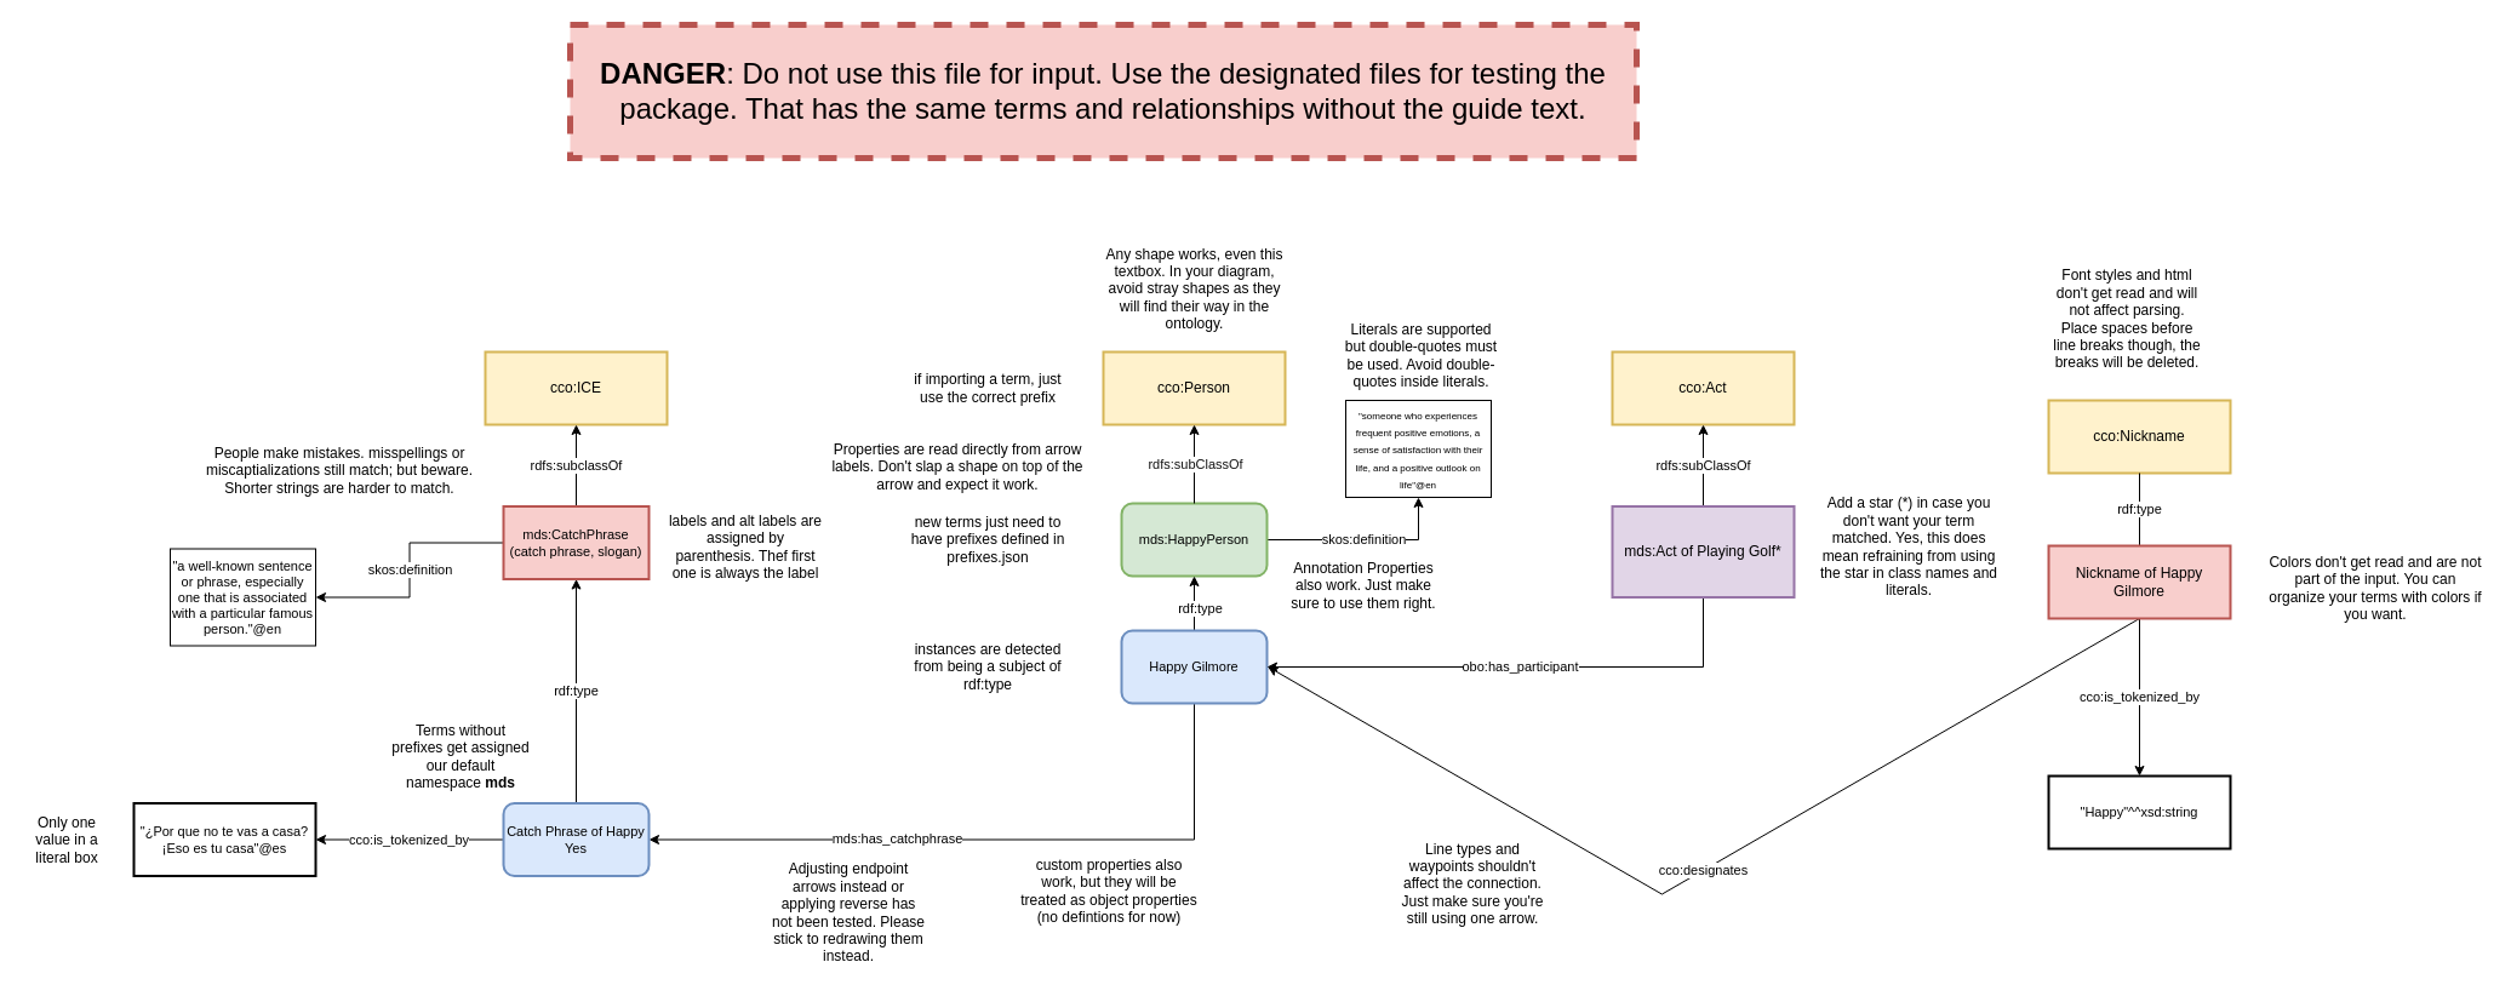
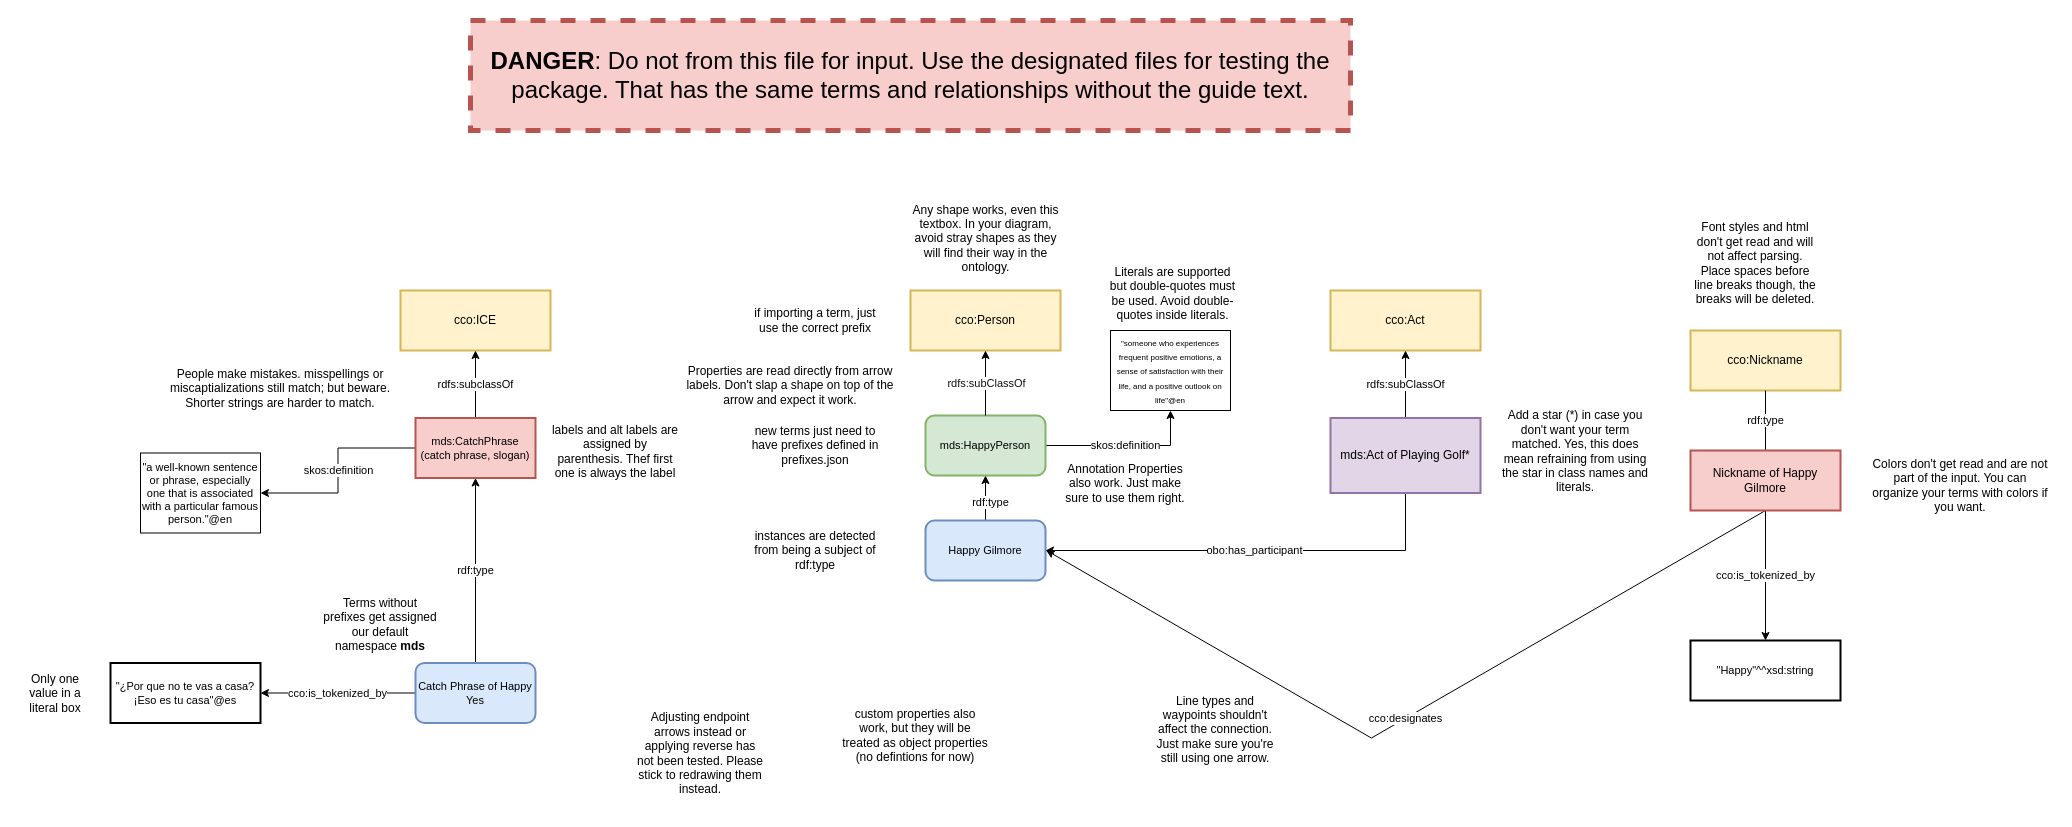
- <mxCell id="21" value="&lt;b&gt;DANGER&lt;/b&gt;: Do not use this file for input. Use the designated files for testing the package. That has the same terms and relationships without the guide text." style="rounded=0;whiteSpace=wrap;html=1;fillColor=#f8cecc;strokeColor=#b85450;fontSize=24;dashed=1;strokeWidth=5;" parent="1" vertex="1"><mxGeometry x="470" y="20" width="880" height="110" as="geometry" /></mxCell>
+ <mxCell id="21" value="&lt;b&gt;DANGER&lt;/b&gt;: Do not from this file for input. Use the designated files for testing the package. That has the same terms and relationships without the guide text." style="rounded=0;whiteSpace=wrap;html=1;fillColor=#f8cecc;strokeColor=#b85450;fontSize=24;dashed=1;strokeWidth=5;" parent="1" vertex="1"><mxGeometry x="470" y="20" width="880" height="110" as="geometry" /></mxCell>
- <mxCell id="11" style="edgeStyle=orthogonalEdgeStyle;rounded=0;orthogonalLoop=1;jettySize=auto;html=1;exitX=0.5;exitY=1;exitDx=0;exitDy=0;entryX=1;entryY=0.5;entryDx=0;entryDy=0;" parent="1" source="13" target="38" edge="1"><mxGeometry relative="1" as="geometry" /></mxCell>
- <mxCell id="12" value="mds:has_catchphrase" style="edgeLabel;html=1;align=center;verticalAlign=middle;resizable=0;points=[];" parent="11" vertex="1" connectable="0"><mxGeometry x="0.274" y="-1" relative="1" as="geometry"><mxPoint as="offset" /></mxGeometry></mxCell>
